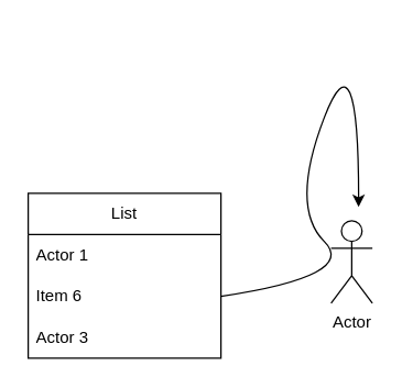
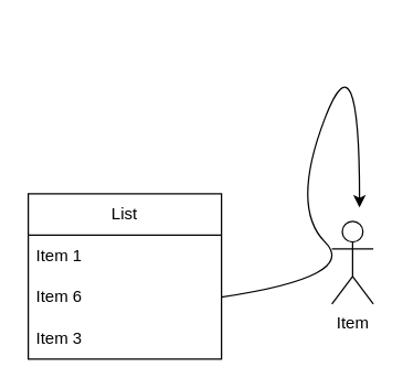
- <mxCell id="5" value="Actor 1" style="text;strokeColor=none;fillColor=none;align=left;verticalAlign=middle;spacingLeft=4;spacingRight=4;overflow=hidden;points=[[0,0.5],[1,0.5]];portConstraint=eastwest;rotatable=0;whiteSpace=wrap;html=1;" parent="4" vertex="1"><mxGeometry y="30" width="140" height="30" as="geometry" /></mxCell>
+ <mxCell id="5" value="Item 1" style="text;strokeColor=none;fillColor=none;align=left;verticalAlign=middle;spacingLeft=4;spacingRight=4;overflow=hidden;points=[[0,0.5],[1,0.5]];portConstraint=eastwest;rotatable=0;whiteSpace=wrap;html=1;" parent="4" vertex="1"><mxGeometry y="30" width="140" height="30" as="geometry" /></mxCell>
- <mxCell id="2" value="Actor" style="shape=umlActor;verticalLabelPosition=bottom;verticalAlign=top;html=1;outlineConnect=0;" parent="1" vertex="1"><mxGeometry x="240" y="160" width="30" height="60" as="geometry" /></mxCell>
+ <mxCell id="2" value="Item" style="shape=umlActor;verticalLabelPosition=bottom;verticalAlign=top;html=1;outlineConnect=0;" parent="1" vertex="1"><mxGeometry x="240" y="160" width="30" height="60" as="geometry" /></mxCell>
- <mxCell id="7" value="Actor 3" style="text;strokeColor=none;fillColor=none;align=left;verticalAlign=middle;spacingLeft=4;spacingRight=4;overflow=hidden;points=[[0,0.5],[1,0.5]];portConstraint=eastwest;rotatable=0;whiteSpace=wrap;html=1;" parent="4" vertex="1"><mxGeometry y="90" width="140" height="30" as="geometry" /></mxCell>
+ <mxCell id="7" value="Item 3" style="text;strokeColor=none;fillColor=none;align=left;verticalAlign=middle;spacingLeft=4;spacingRight=4;overflow=hidden;points=[[0,0.5],[1,0.5]];portConstraint=eastwest;rotatable=0;whiteSpace=wrap;html=1;" parent="4" vertex="1"><mxGeometry y="90" width="140" height="30" as="geometry" /></mxCell>
